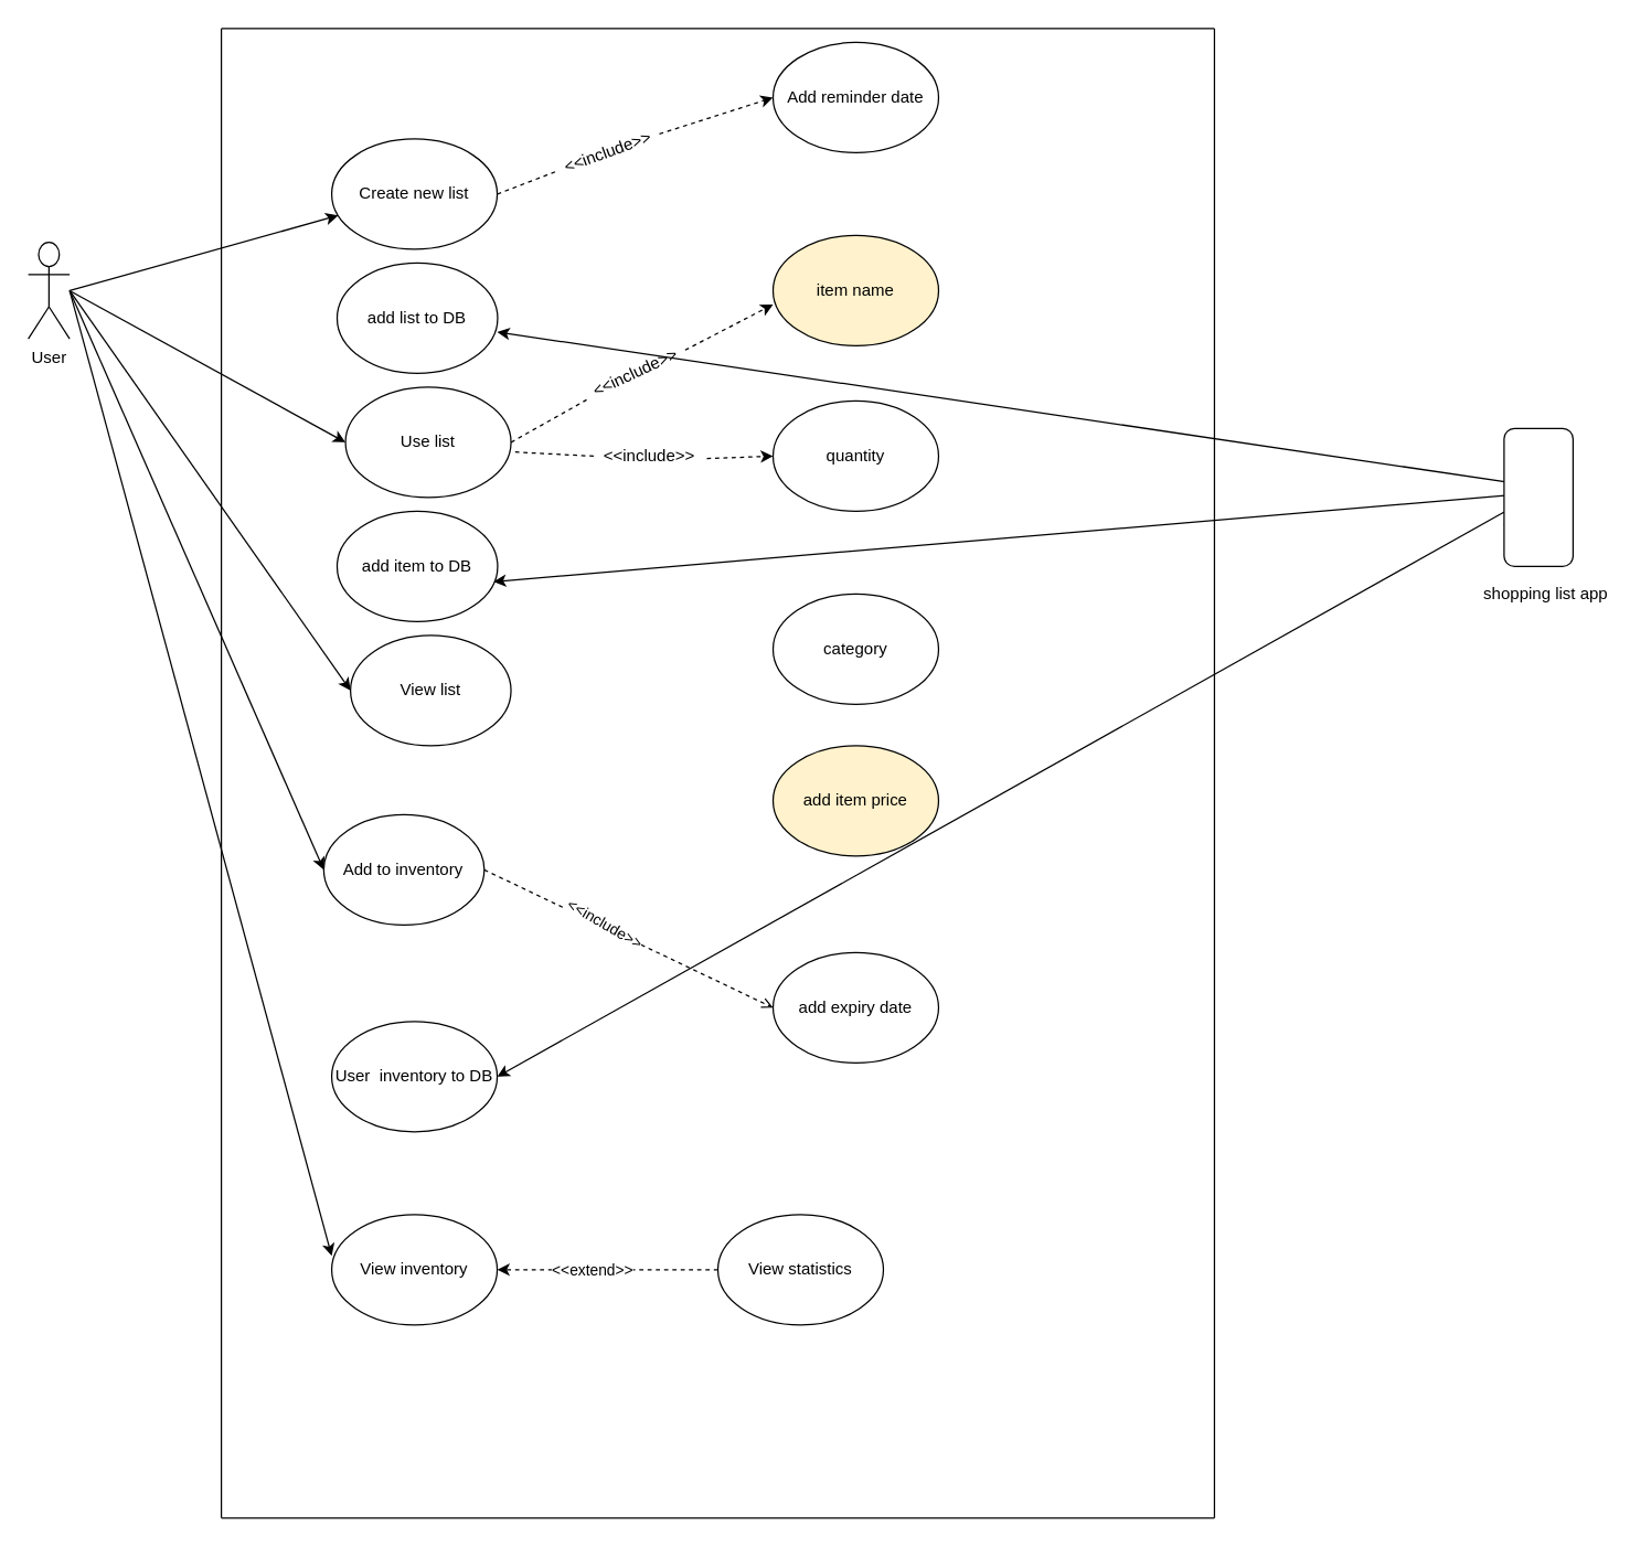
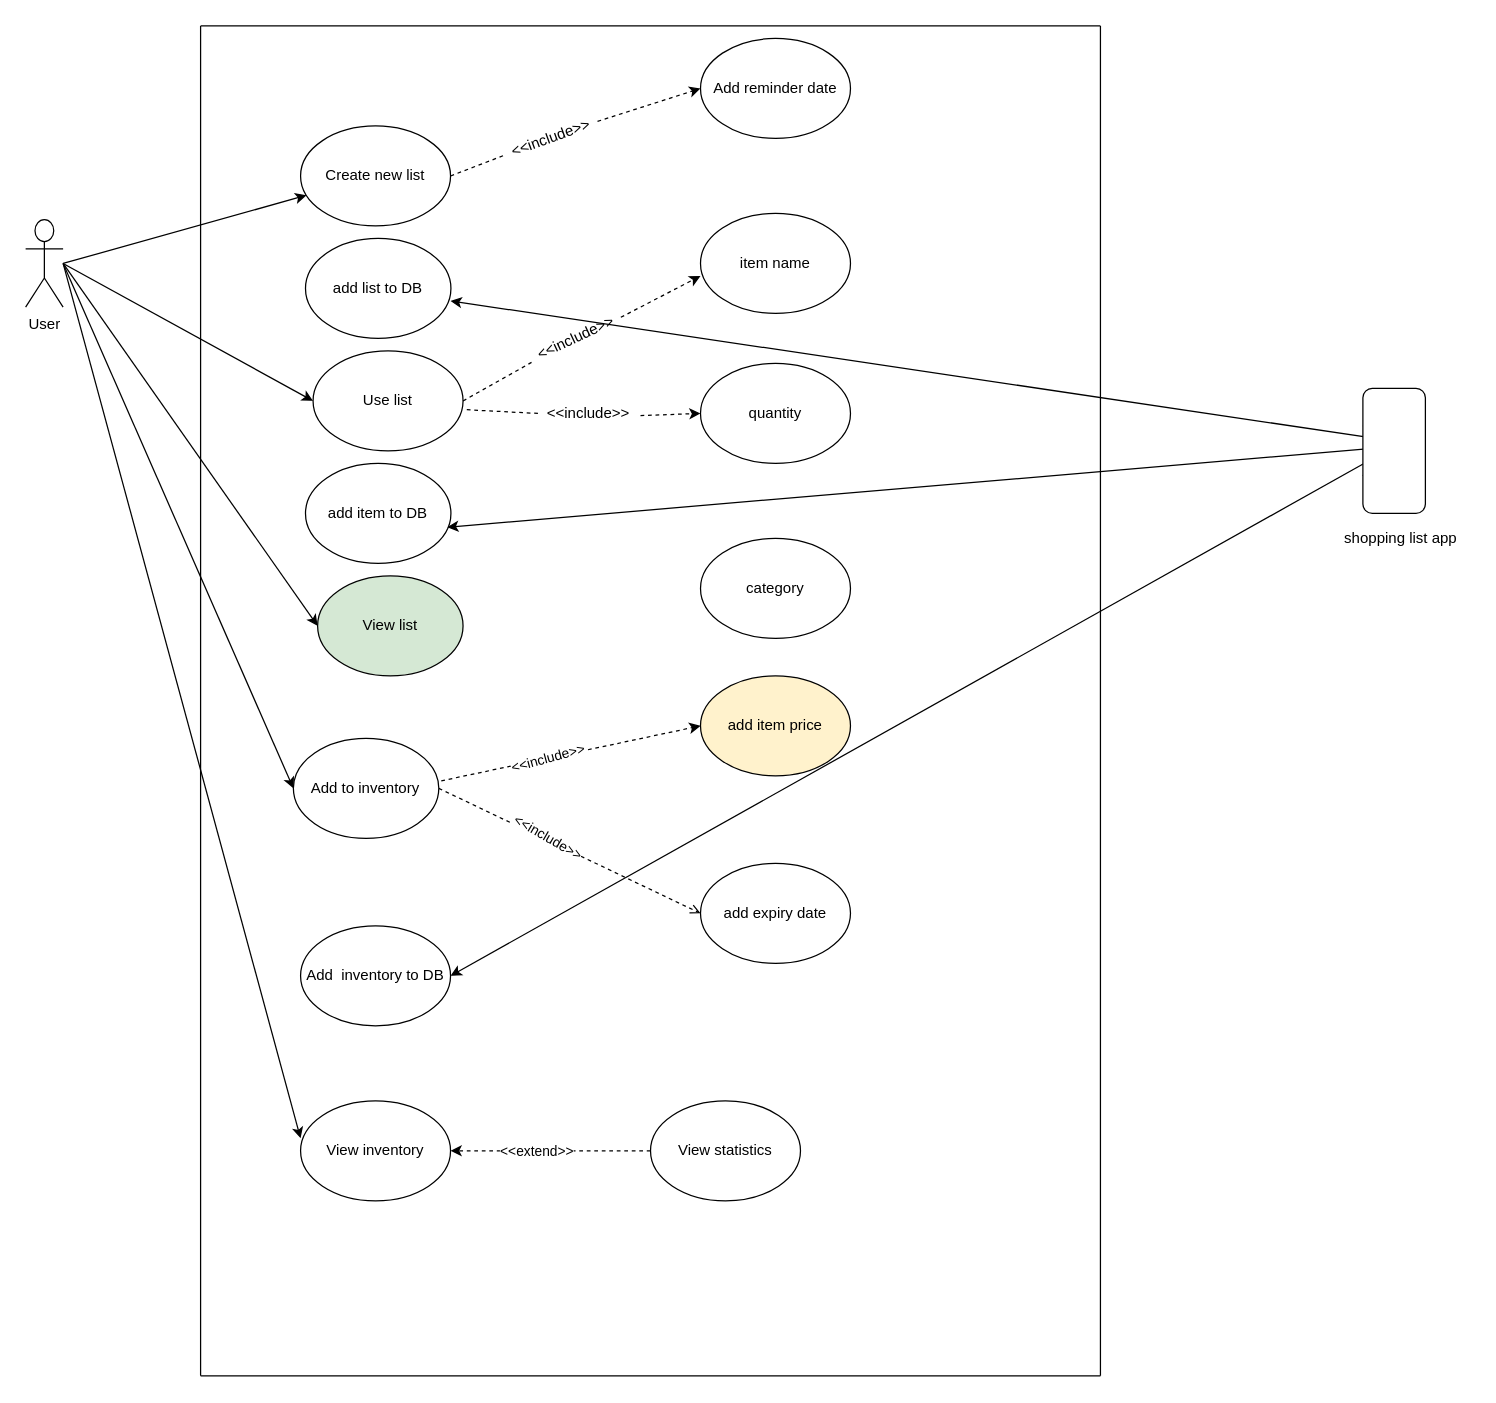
- <mxCell id="7" value="item name" style="ellipse;whiteSpace=wrap;html=1;fillColor=#fff2cc;" parent="1" vertex="1"><mxGeometry x="560" y="170" width="120" height="80" as="geometry" /></mxCell>
+ <mxCell id="7" value="item name" style="ellipse;whiteSpace=wrap;html=1;" parent="1" vertex="1"><mxGeometry x="560" y="170" width="120" height="80" as="geometry" /></mxCell>
- <mxCell id="41" value="View list" style="ellipse;whiteSpace=wrap;html=1;" parent="36" vertex="1"><mxGeometry x="203.636" y="250" width="116.364" height="80" as="geometry" /></mxCell>
+ <mxCell id="41" value="View list" style="ellipse;whiteSpace=wrap;html=1;fillColor=#d5e8d4;" parent="36" vertex="1"><mxGeometry x="203.636" y="250" width="116.364" height="80" as="geometry" /></mxCell>
+ <mxCell id="25" value="" style="endArrow=classic;html=1;rounded=0;dashed=1;exitX=1.017;exitY=0.425;exitDx=0;exitDy=0;exitPerimeter=0;entryX=0;entryY=0.5;entryDx=0;entryDy=0;" parent="1" source="37" target="23" edge="1"><mxGeometry width="50" height="50" relative="1" as="geometry"><mxPoint x="360" y="540" as="sourcePoint" /><mxPoint x="410" y="490" as="targetPoint" /></mxGeometry></mxCell>
+ <mxCell id="26" value="&amp;lt;&amp;lt;include&amp;gt;&amp;gt;" style="edgeLabel;html=1;align=center;verticalAlign=middle;resizable=0;points=[];rotation=-15;" vertex="1" connectable="0" parent="25"><mxGeometry x="-0.182" relative="1" as="geometry"><mxPoint as="offset" /></mxGeometry></mxCell>
- <mxCell id="44" value="User&amp;nbsp; inventory to DB" style="ellipse;whiteSpace=wrap;html=1;" vertex="1" parent="1"><mxGeometry x="240" y="740" width="120" height="80" as="geometry" /></mxCell>
+ <mxCell id="44" value="Add&amp;nbsp; inventory to DB" style="ellipse;whiteSpace=wrap;html=1;" vertex="1" parent="1"><mxGeometry x="240" y="740" width="120" height="80" as="geometry" /></mxCell>
